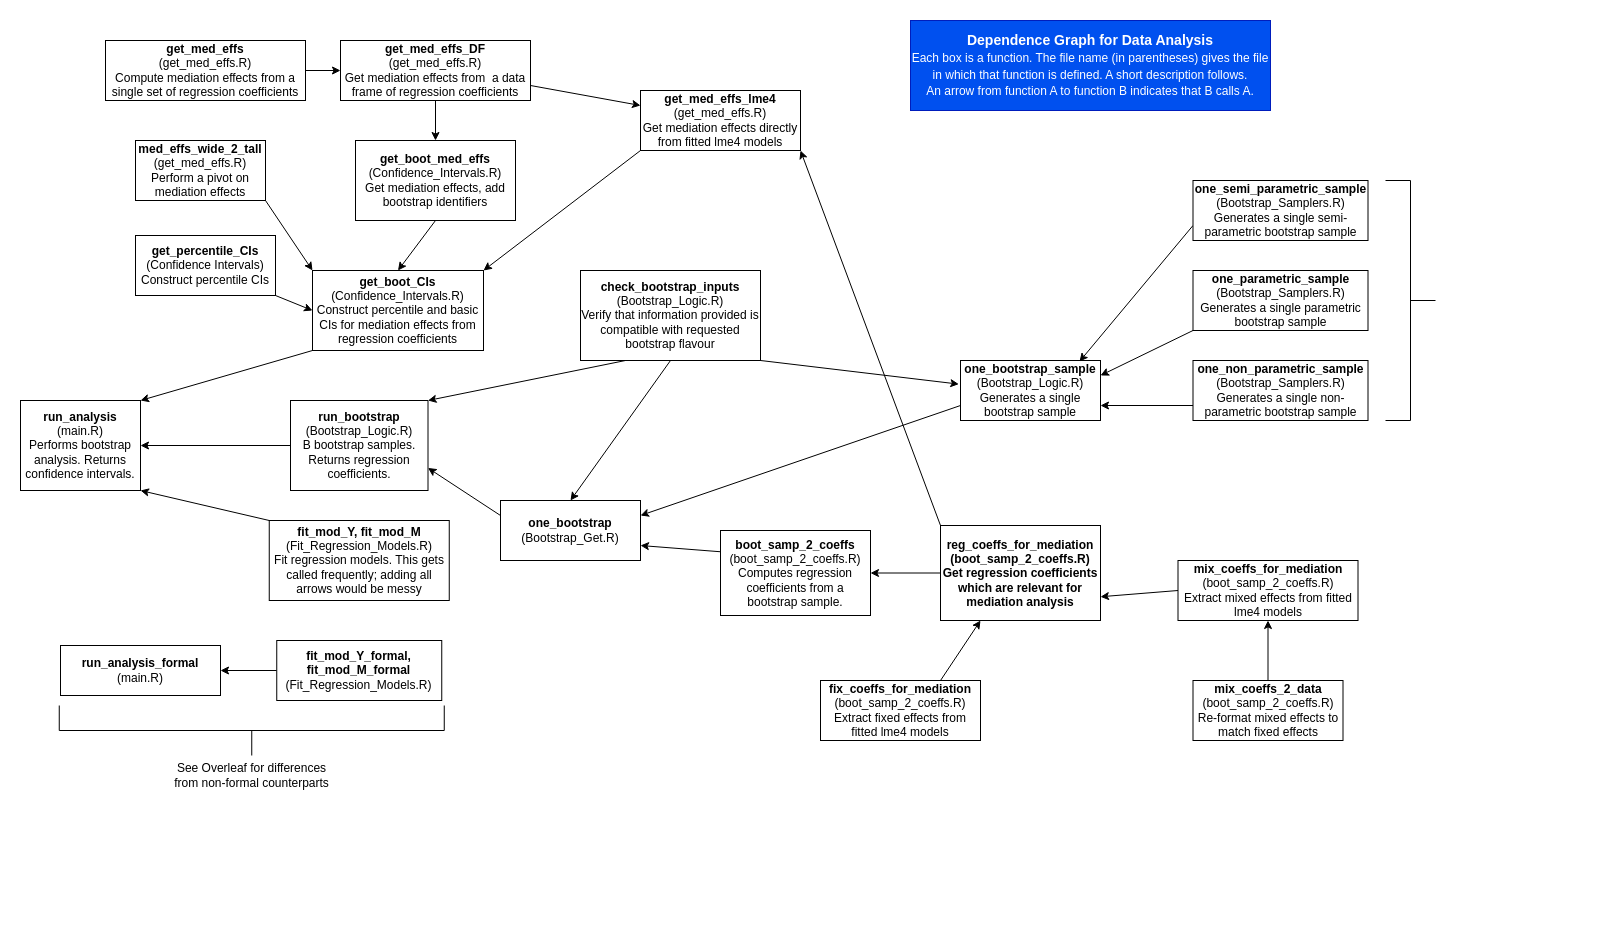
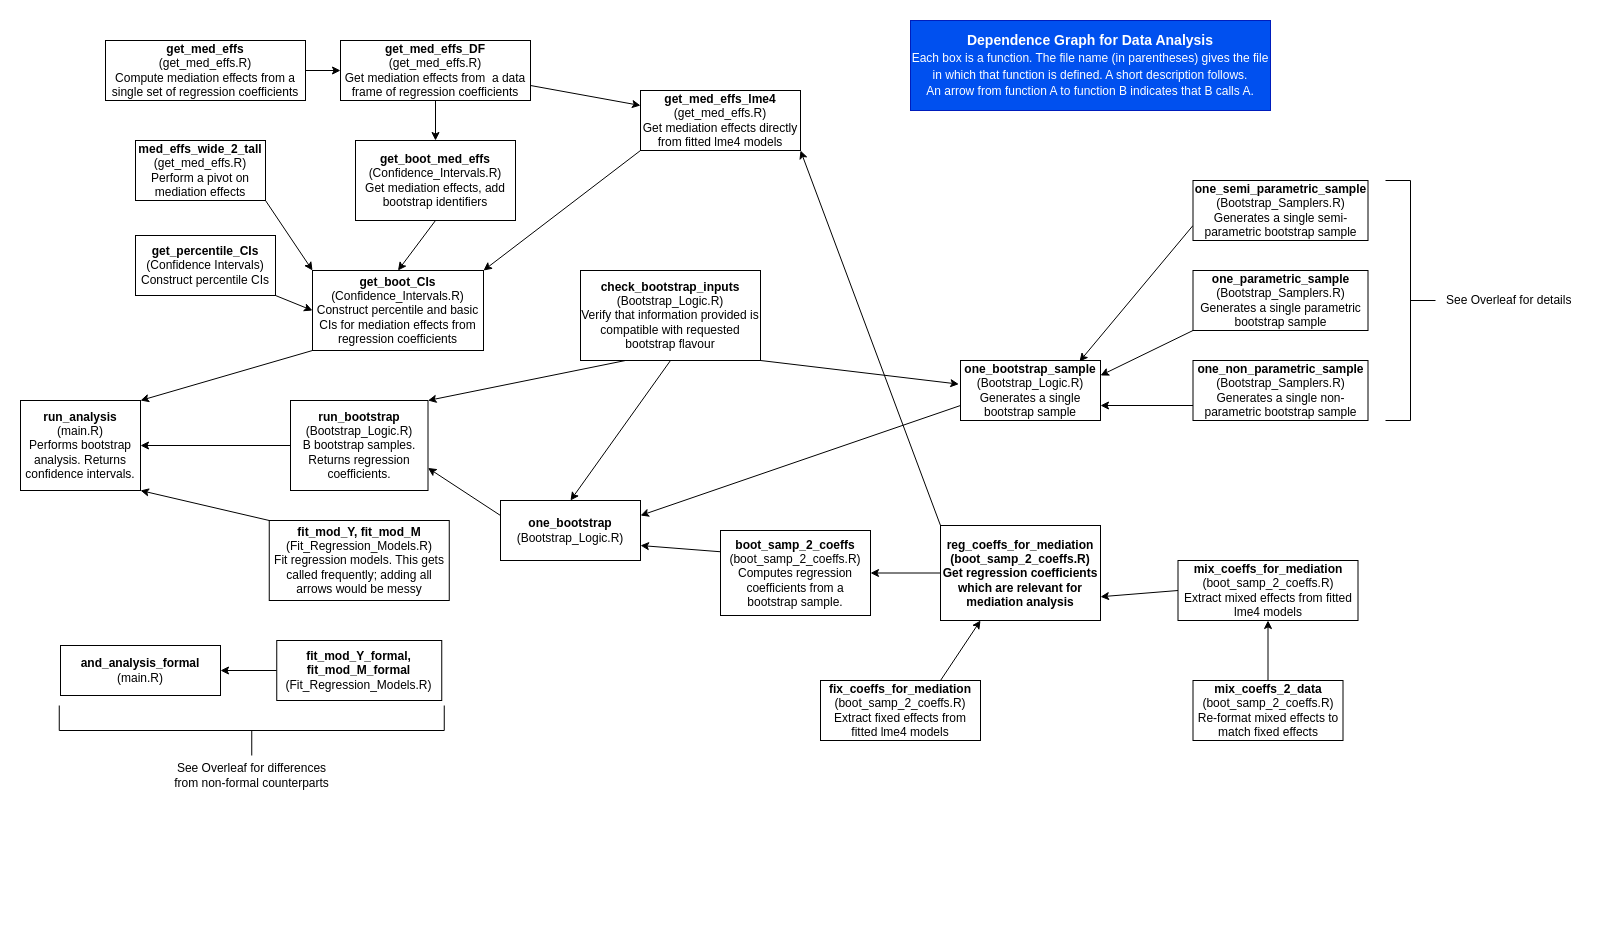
+ <mxCell id="35" value="See Overleaf for details" style="text;strokeColor=none;fillColor=none;align=left;verticalAlign=middle;spacingLeft=4;spacingRight=4;overflow=hidden;points=[[0,0.5],[1,0.5]];portConstraint=eastwest;rotatable=0;whiteSpace=wrap;html=1;" parent="1" vertex="1"><mxGeometry x="1440" y="285" width="140" height="30" as="geometry" /></mxCell>
- <mxCell id="10" value="&lt;b&gt;one_bootstrap&lt;br&gt;&lt;/b&gt;(Bootstrap_Get.R)" style="rounded=0;whiteSpace=wrap;html=1;" parent="1" vertex="1"><mxGeometry x="500" y="500" width="140" height="60" as="geometry" /></mxCell>
+ <mxCell id="10" value="&lt;b&gt;one_bootstrap&lt;br&gt;&lt;/b&gt;(Bootstrap_Logic.R)" style="rounded=0;whiteSpace=wrap;html=1;" parent="1" vertex="1"><mxGeometry x="500" y="500" width="140" height="60" as="geometry" /></mxCell>
- <mxCell id="36" value="&lt;b&gt;run_analysis_formal&lt;/b&gt;&lt;br&gt;(main.R)" style="rounded=0;whiteSpace=wrap;html=1;" parent="1" vertex="1"><mxGeometry x="60" y="645" width="160" height="50" as="geometry" /></mxCell>
+ <mxCell id="36" value="&lt;b&gt;and_analysis_formal&lt;/b&gt;&lt;br&gt;(main.R)" style="rounded=0;whiteSpace=wrap;html=1;" parent="1" vertex="1"><mxGeometry x="60" y="645" width="160" height="50" as="geometry" /></mxCell>
